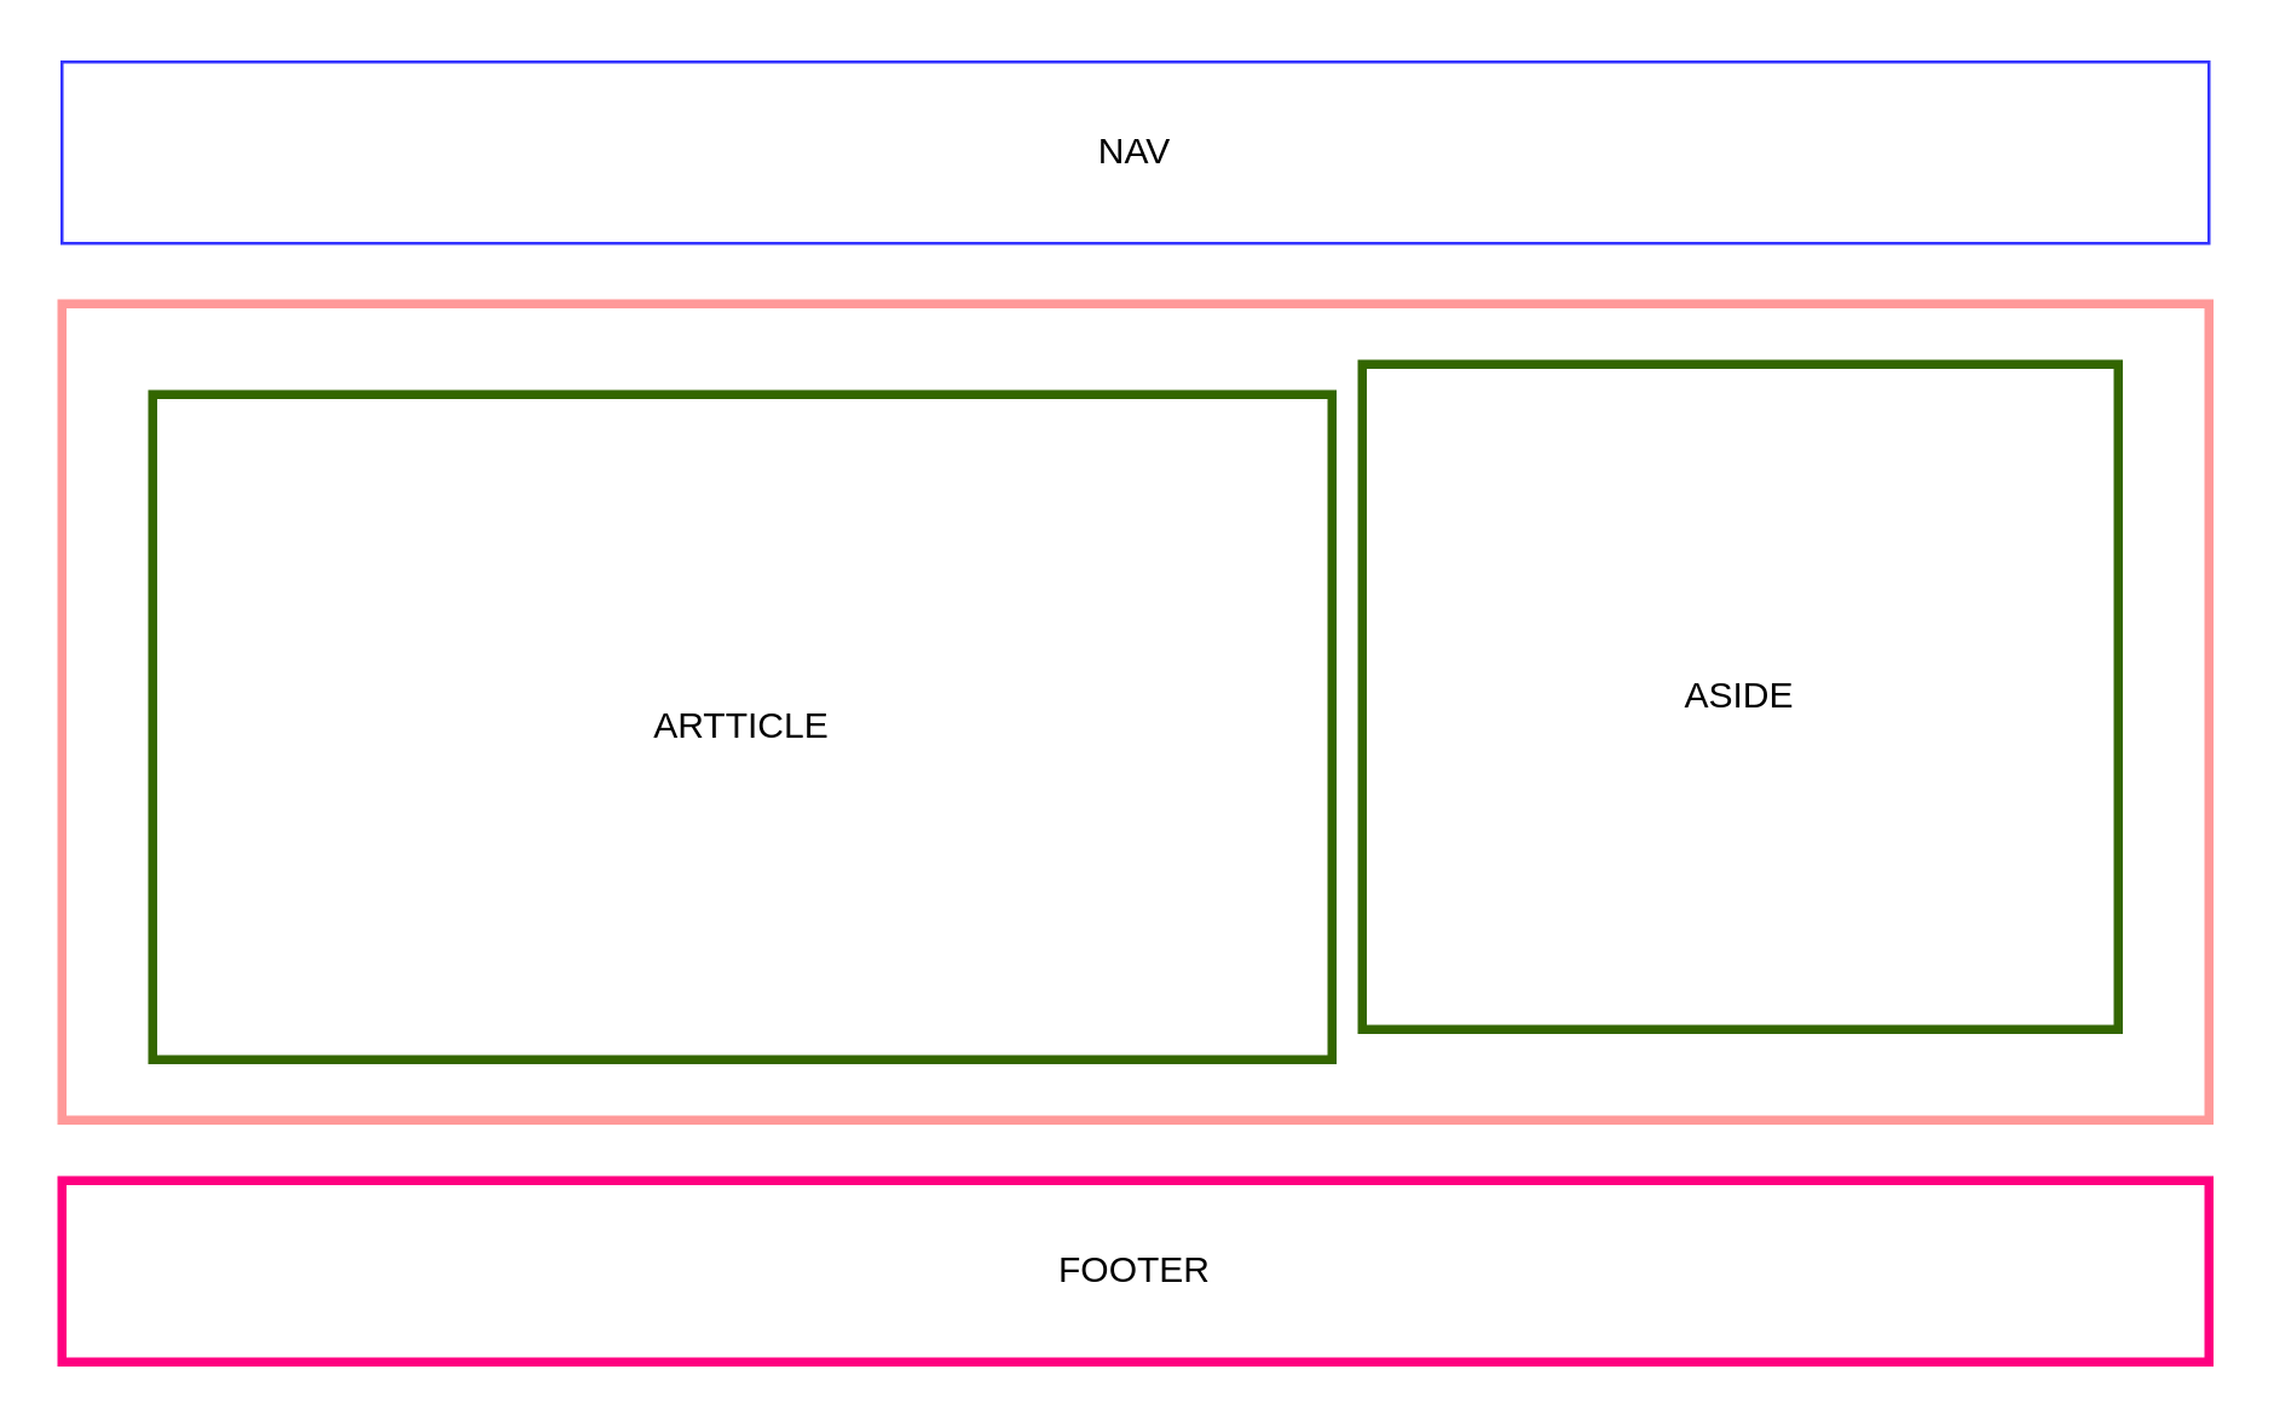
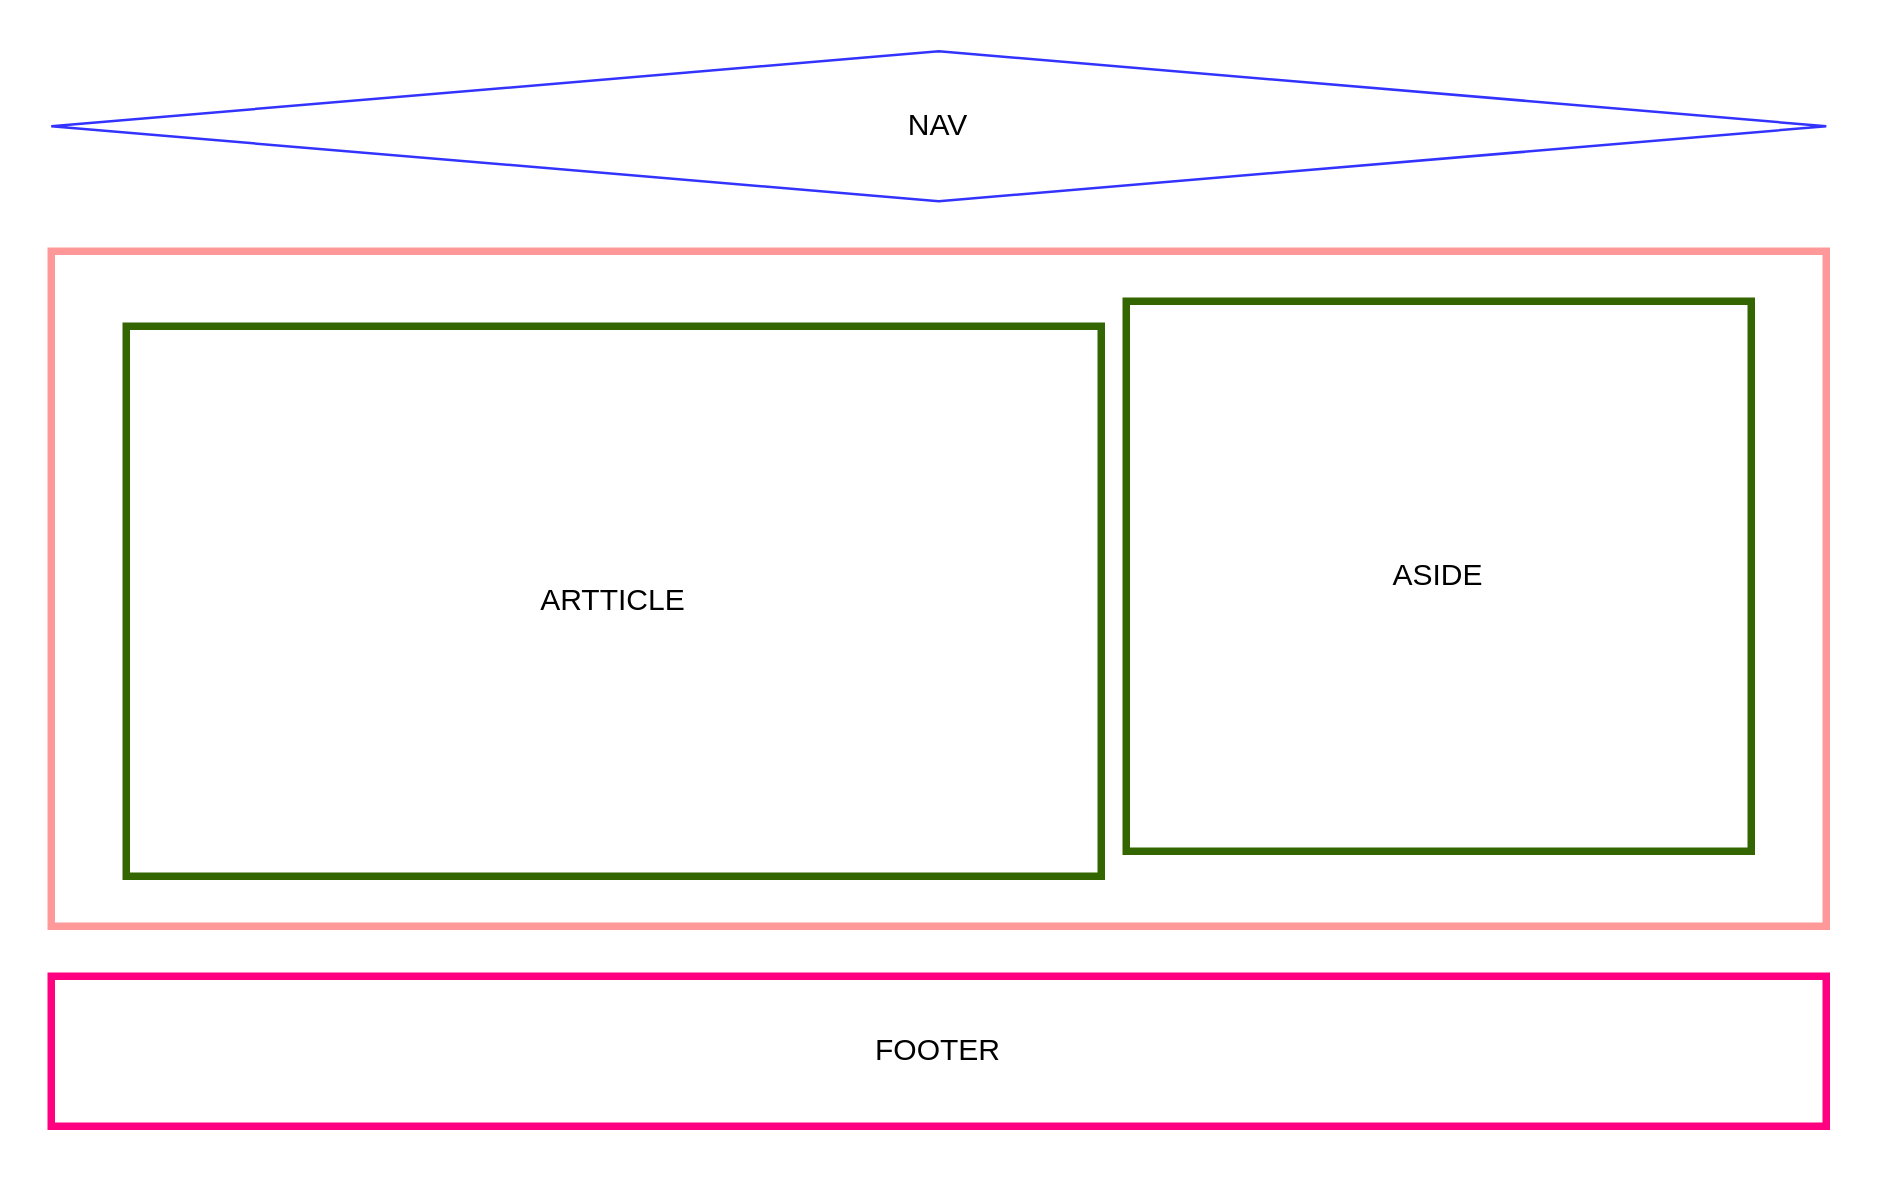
- <mxCell id="2" value="NAV" style="rounded=0;whiteSpace=wrap;html=1;strokeColor=#3333FF;" parent="1" vertex="1"><mxGeometry x="20" y="20" width="710" height="60" as="geometry" /></mxCell>
+ <mxCell id="2" value="NAV" style="rhombus;whiteSpace=wrap;html=1;strokeColor=#3333FF;" parent="1" vertex="1"><mxGeometry x="20" y="20" width="710" height="60" as="geometry" /></mxCell>
